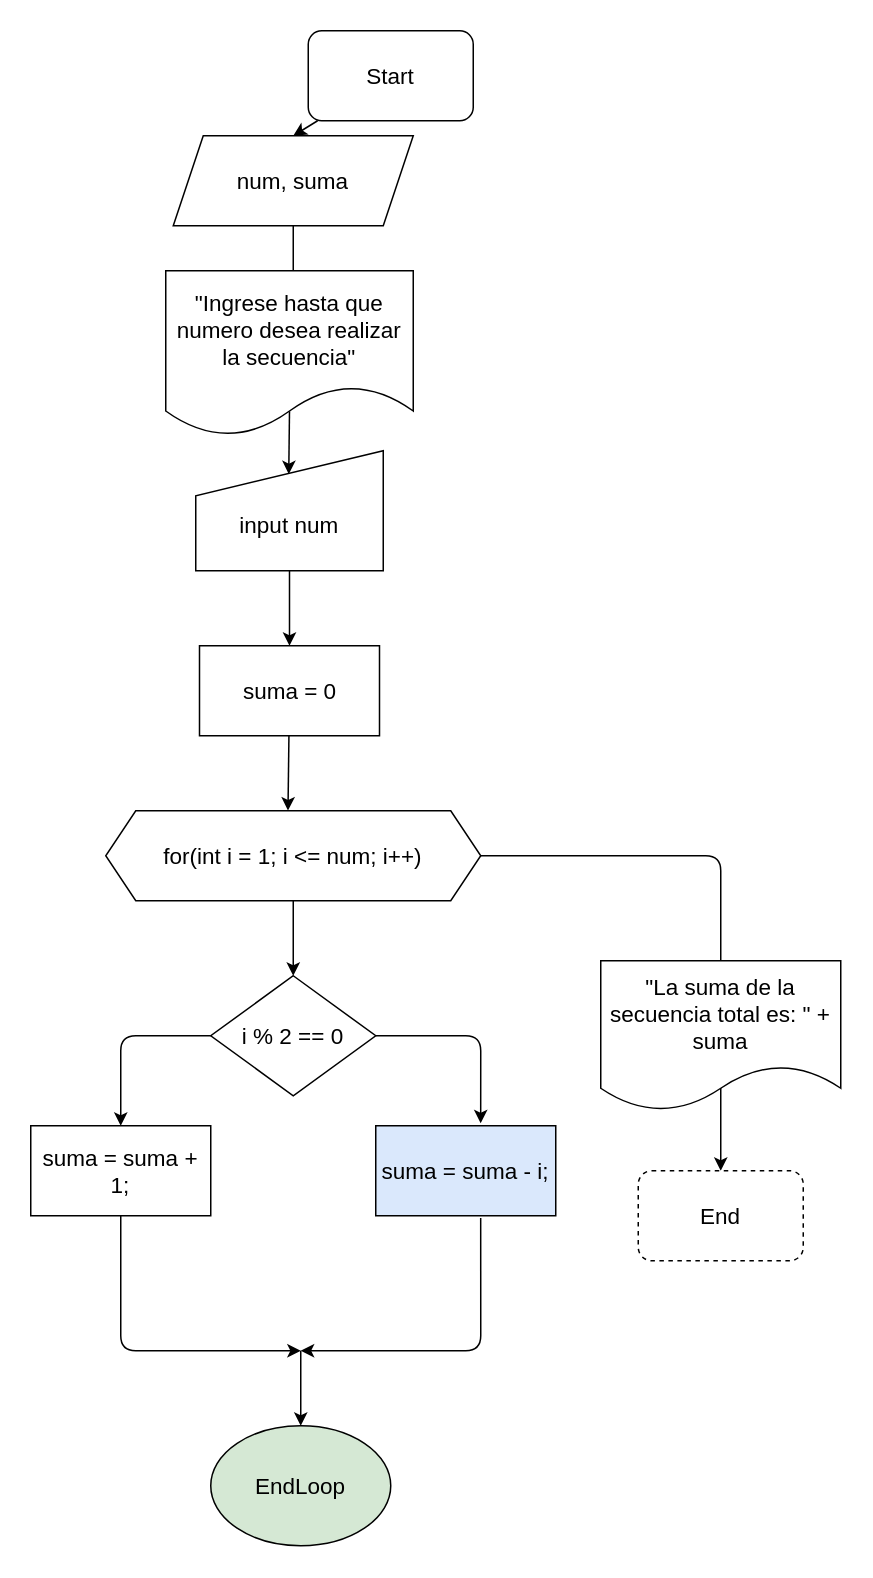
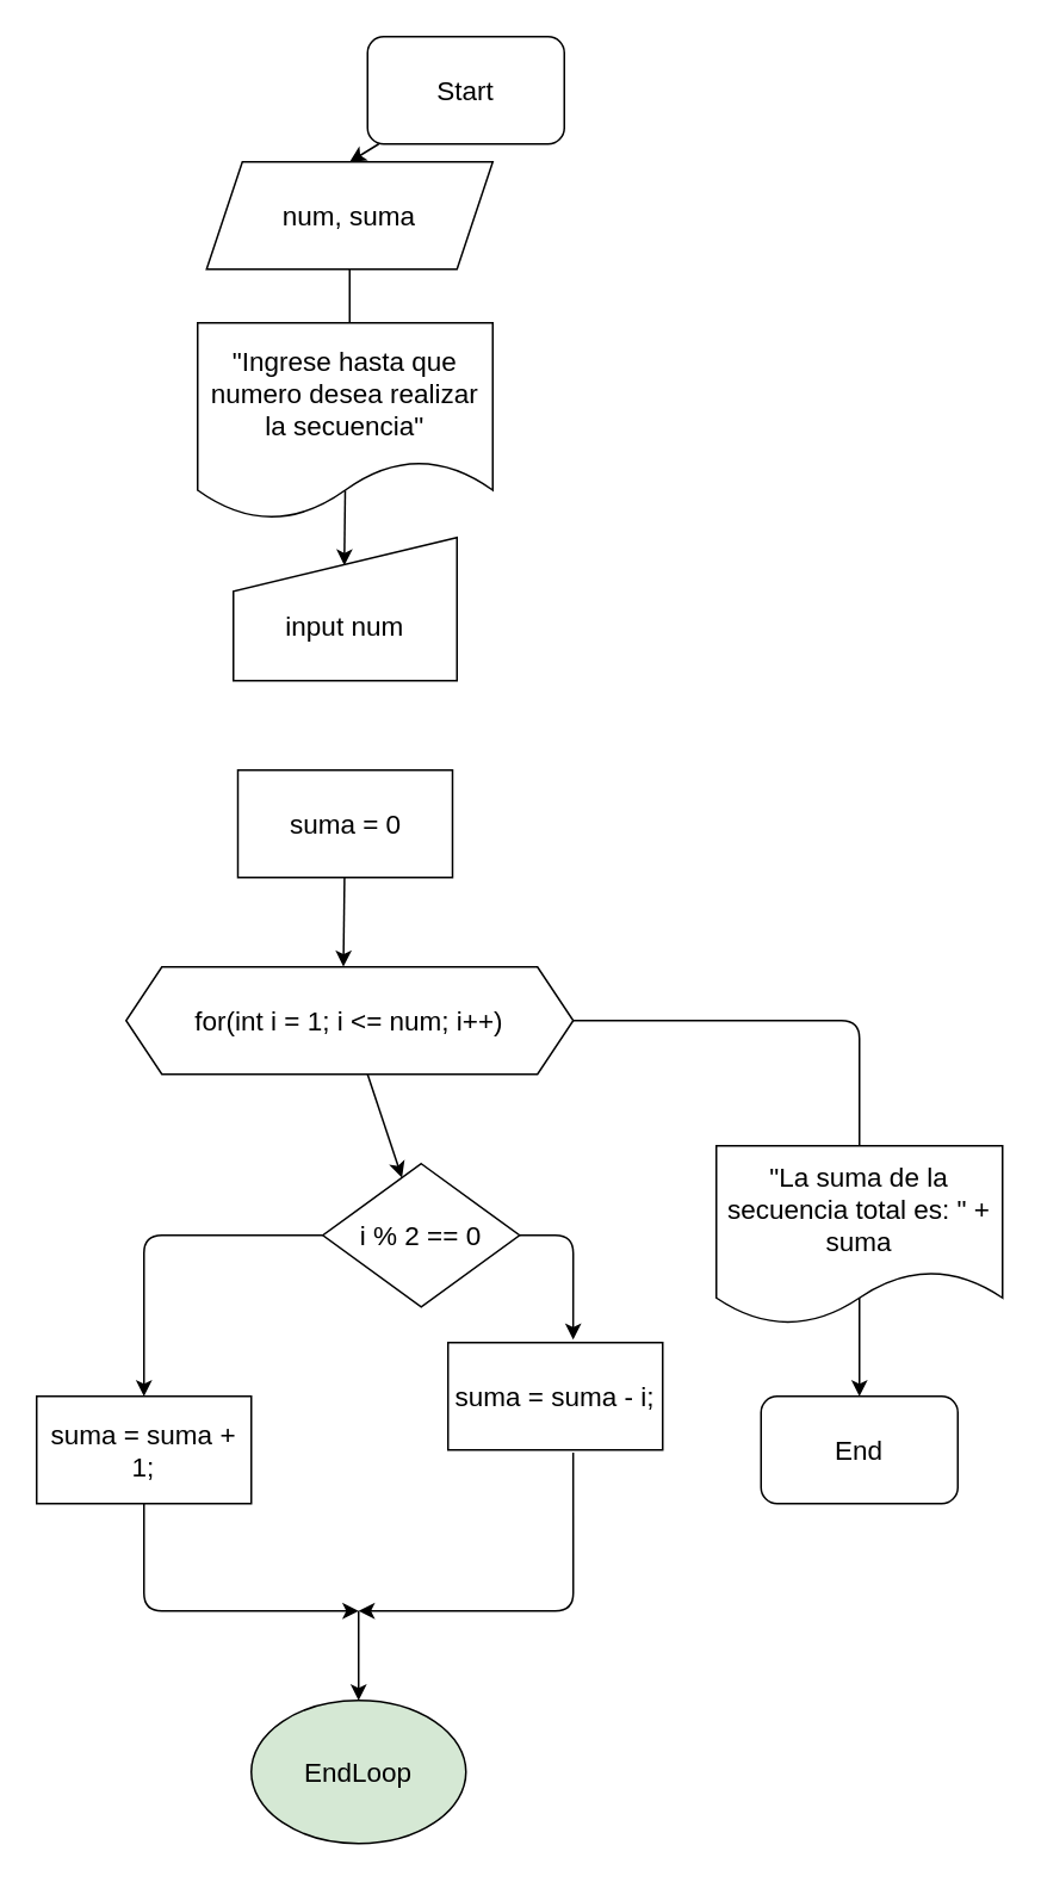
- <mxCell id="8" value="" style="edgeStyle=none;html=1;fontSize=15;" edge="1" parent="1" source="9" target="11"><mxGeometry relative="1" as="geometry" /></mxCell>
- <mxCell id="17" value="i % 2 == 0" style="rhombus;whiteSpace=wrap;html=1;fontSize=15;" vertex="1" parent="1"><mxGeometry x="140" y="650" width="110" height="80" as="geometry" /></mxCell>
+ <mxCell id="17" value="i % 2 == 0" style="rhombus;whiteSpace=wrap;html=1;fontSize=15;" vertex="1" parent="1"><mxGeometry x="180" y="650" width="110" height="80" as="geometry" /></mxCell>
- <mxCell id="21" value="suma = suma + 1;" style="whiteSpace=wrap;html=1;fontSize=15;" vertex="1" parent="1"><mxGeometry x="20" y="750" width="120" height="60" as="geometry" /></mxCell>
+ <mxCell id="21" value="suma = suma + 1;" style="whiteSpace=wrap;html=1;fontSize=15;" vertex="1" parent="1"><mxGeometry x="20" y="780" width="120" height="60" as="geometry" /></mxCell>
- <mxCell id="19" value="suma = suma - i;" style="whiteSpace=wrap;html=1;fontSize=15;fillColor=#dae8fc;" vertex="1" parent="1"><mxGeometry x="250" y="750" width="120" height="60" as="geometry" /></mxCell>
+ <mxCell id="19" value="suma = suma - i;" style="whiteSpace=wrap;html=1;fontSize=15;" vertex="1" parent="1"><mxGeometry x="250" y="750" width="120" height="60" as="geometry" /></mxCell>
- <mxCell id="26" value="End" style="rounded=1;whiteSpace=wrap;html=1;fontSize=15;dashed=1;" vertex="1" parent="1"><mxGeometry x="425" y="780" width="110" height="60" as="geometry" /></mxCell>
+ <mxCell id="26" value="End" style="rounded=1;whiteSpace=wrap;html=1;fontSize=15;" vertex="1" parent="1"><mxGeometry x="425" y="780" width="110" height="60" as="geometry" /></mxCell>
